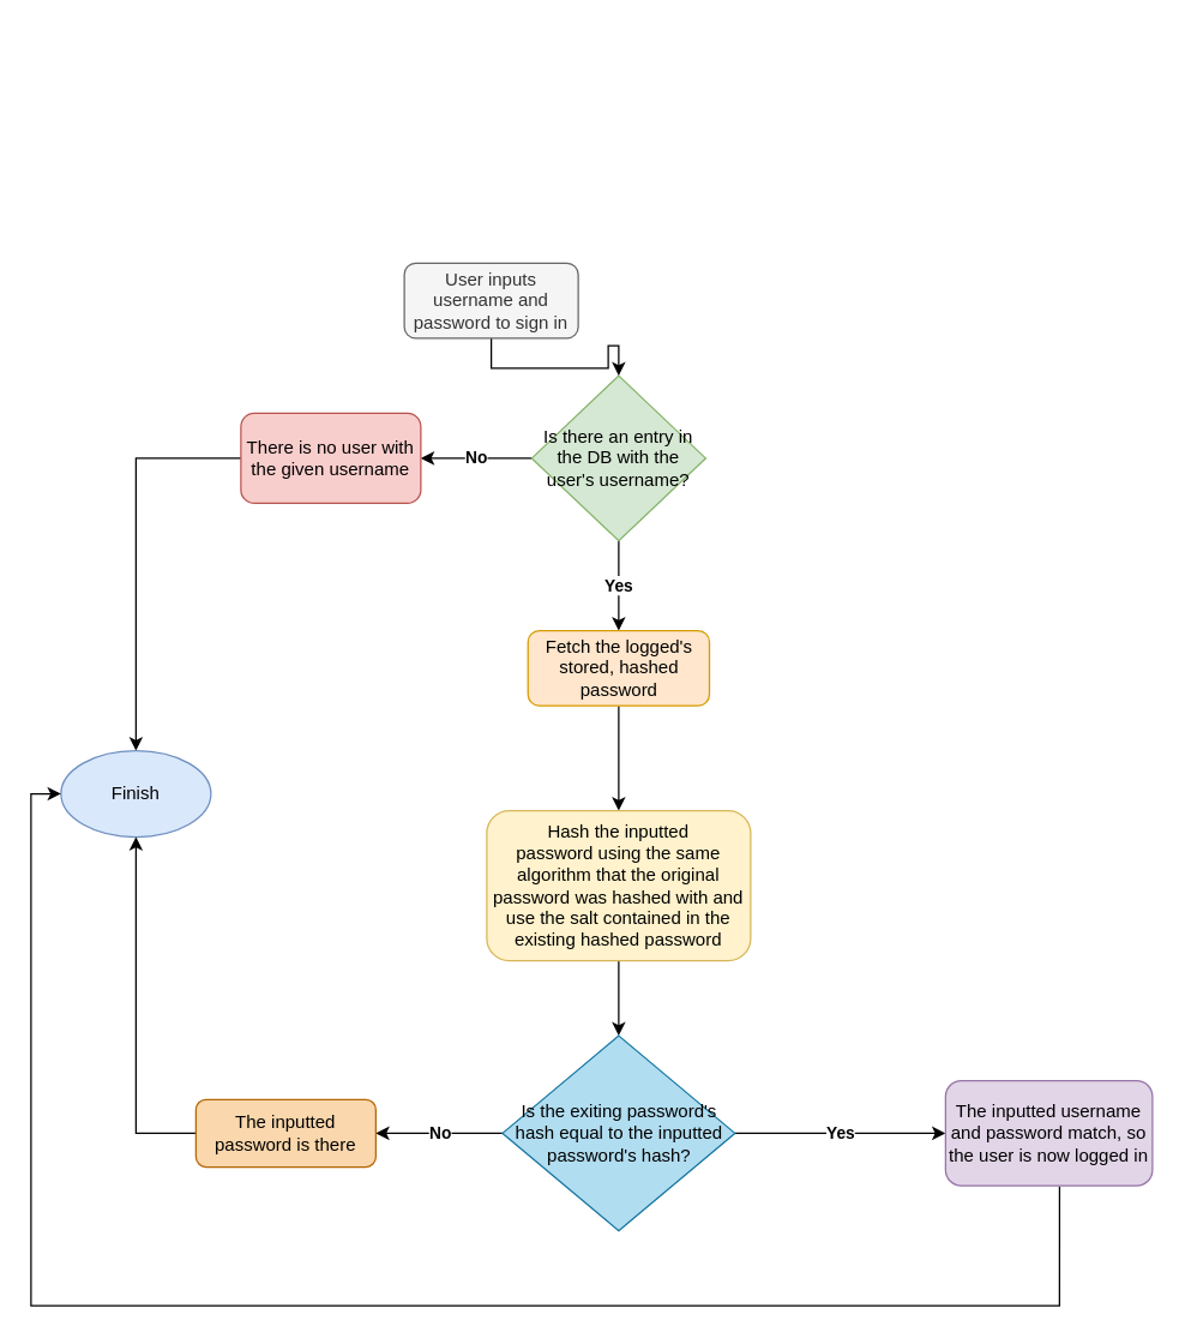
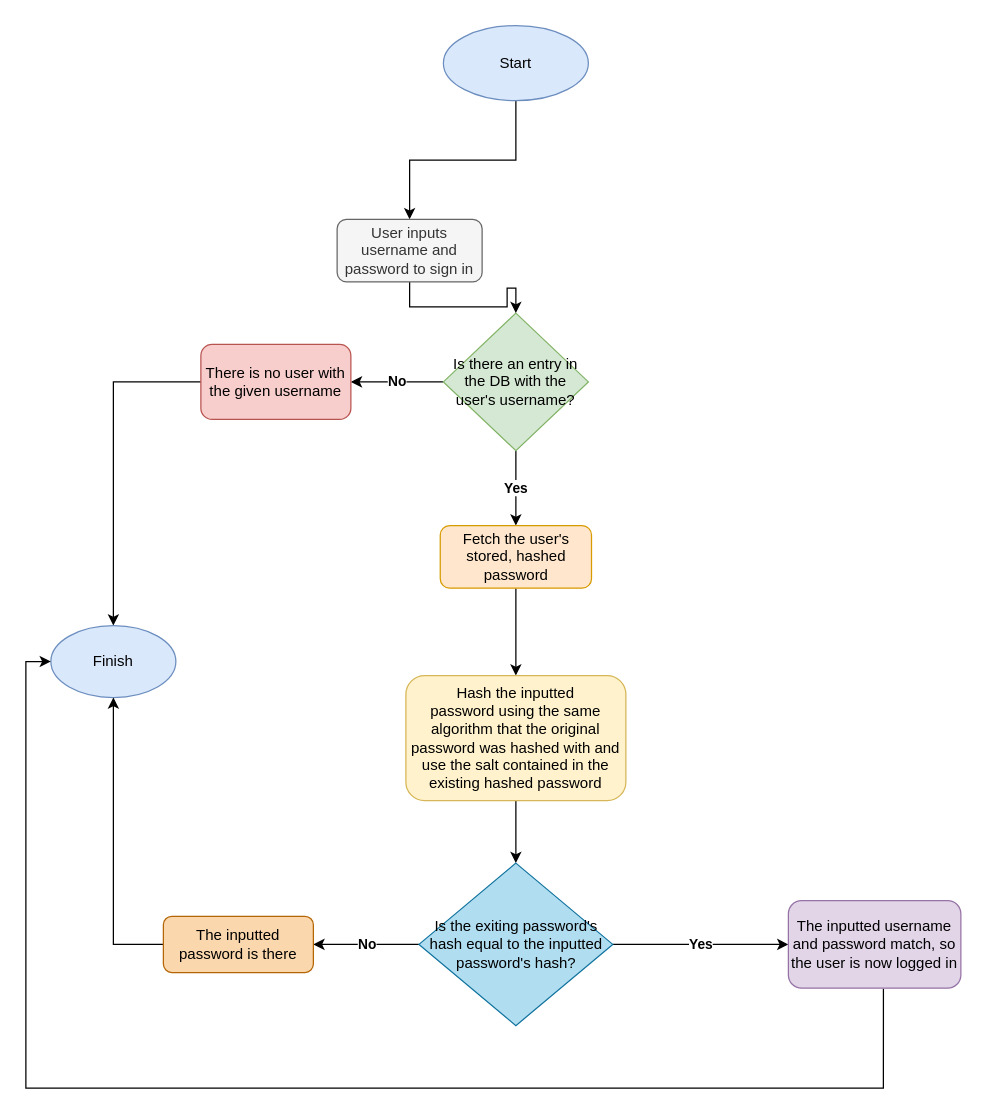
+ <mxCell id="3" value="Start" style="ellipse;whiteSpace=wrap;html=1;fillColor=#dae8fc;strokeColor=#6c8ebf;" parent="1" vertex="1"><mxGeometry x="354" y="20" width="116" height="60" as="geometry" /></mxCell>
+ <mxCell id="2" style="edgeStyle=orthogonalEdgeStyle;rounded=0;orthogonalLoop=1;jettySize=auto;html=1;entryX=0.5;entryY=0;entryDx=0;entryDy=0;" edge="1" parent="1" source="3" target="15"><mxGeometry relative="1" as="geometry" /></mxCell>
- <mxCell id="11" value="Fetch the logged's stored, hashed password" style="rounded=1;whiteSpace=wrap;html=1;fillColor=#ffe6cc;strokeColor=#d79b00;" vertex="1" parent="1"><mxGeometry x="351.5" y="420" width="121" height="50" as="geometry" /></mxCell>
+ <mxCell id="11" value="Fetch the user's stored, hashed password" style="rounded=1;whiteSpace=wrap;html=1;fillColor=#ffe6cc;strokeColor=#d79b00;" vertex="1" parent="1"><mxGeometry x="351.5" y="420" width="121" height="50" as="geometry" /></mxCell>
